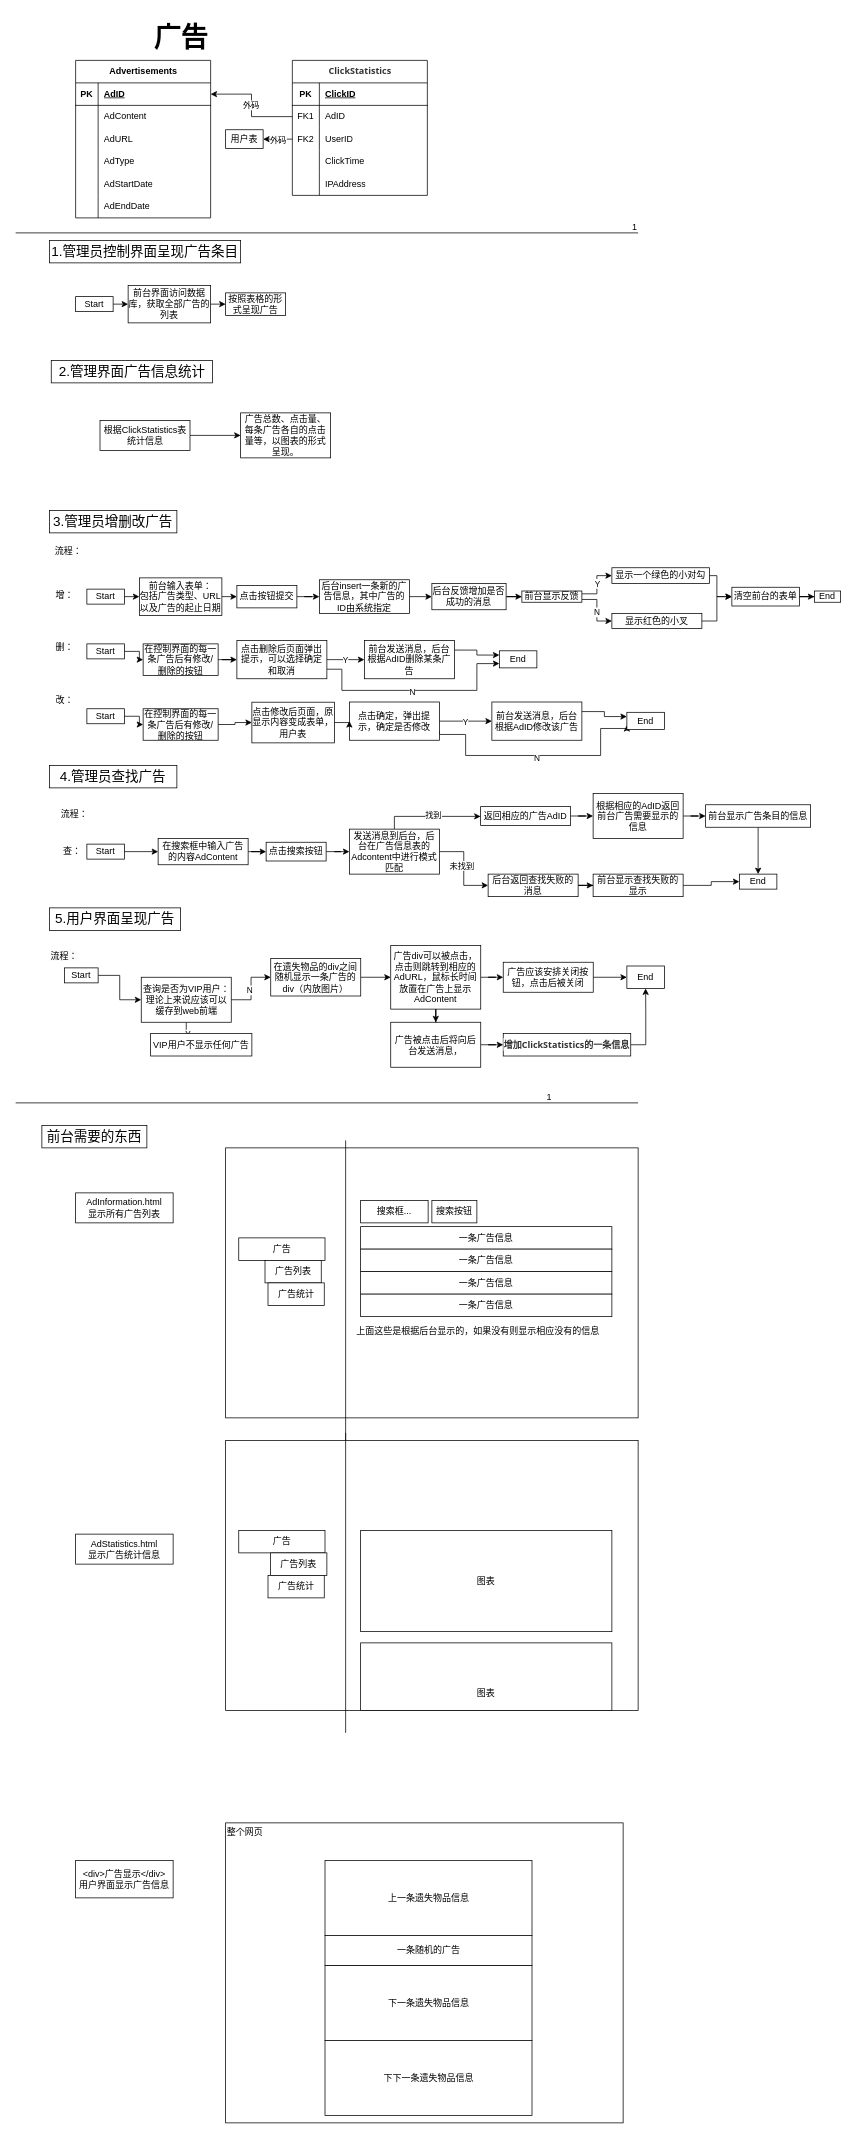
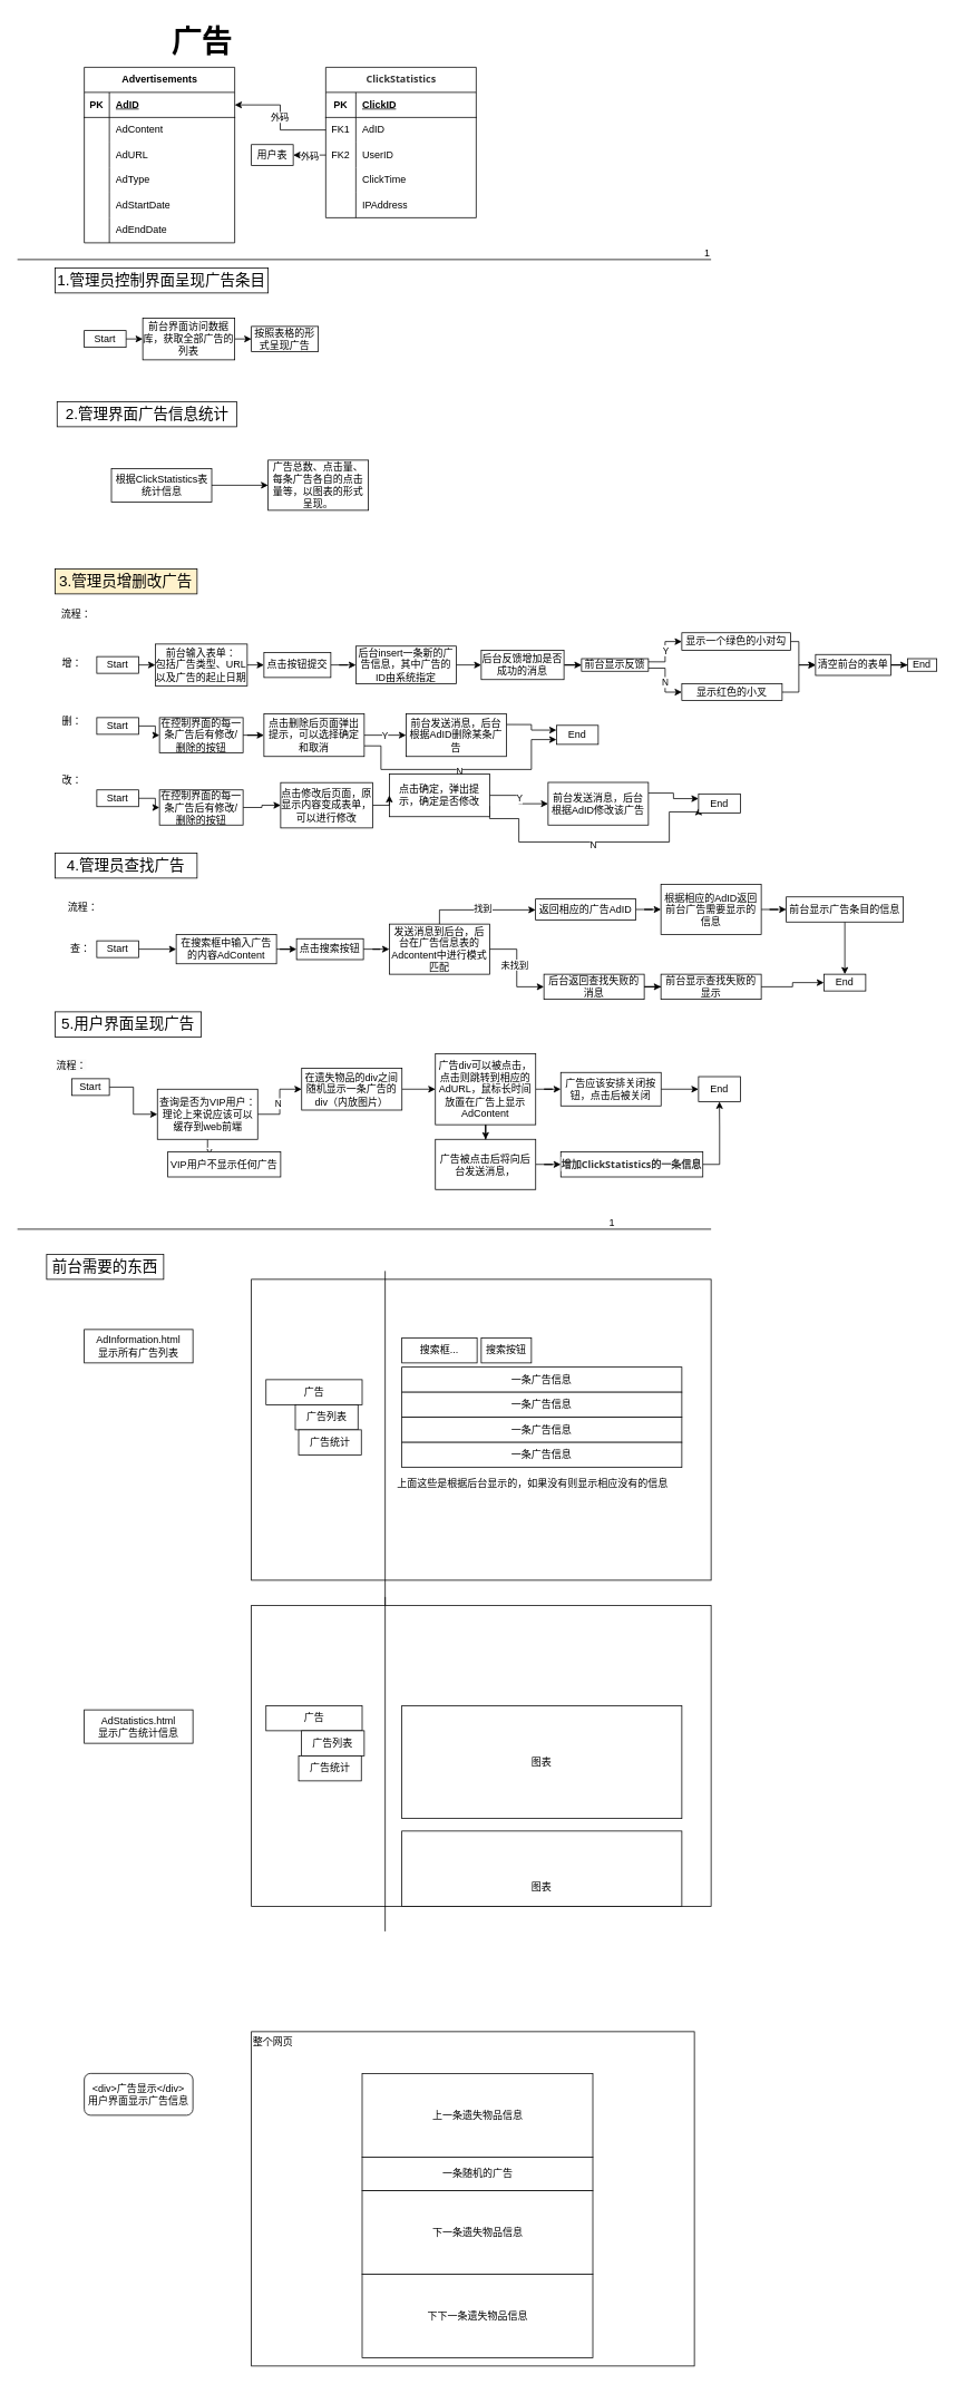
- <mxCell id="43" value="&lt;font style=&quot;font-size: 18px;&quot;&gt;3.管理员增删改广告&lt;/font&gt;" style="whiteSpace=wrap;html=1;" parent="1" vertex="1"><mxGeometry x="65" y="680" width="170" height="30" as="geometry" /></mxCell>
+ <mxCell id="43" value="&lt;font style=&quot;font-size: 18px;&quot;&gt;3.管理员增删改广告&lt;/font&gt;" style="whiteSpace=wrap;html=1;fillColor=#fff2cc;" parent="1" vertex="1"><mxGeometry x="65" y="680" width="170" height="30" as="geometry" /></mxCell>
- <mxCell id="98" value="点击确定，弹出提示，确定是否修改" style="whiteSpace=wrap;html=1;rounded=0;" parent="1" vertex="1"><mxGeometry x="465" y="935.5" width="120" height="51" as="geometry" /></mxCell>
+ <mxCell id="98" value="点击确定，弹出提示，确定是否修改" style="whiteSpace=wrap;html=1;rounded=0;" parent="1" vertex="1"><mxGeometry x="465" y="925.5" width="120" height="51" as="geometry" /></mxCell>
- <mxCell id="103" value="点击修改后页面，原显示内容变成表单，用户表" style="whiteSpace=wrap;html=1;" parent="1" vertex="1"><mxGeometry x="335" y="935.75" width="110" height="54.25" as="geometry" /></mxCell>
+ <mxCell id="103" value="点击修改后页面，原显示内容变成表单，可以进行修改" style="whiteSpace=wrap;html=1;" parent="1" vertex="1"><mxGeometry x="335" y="935.75" width="110" height="54.25" as="geometry" /></mxCell>
- <mxCell id="172" value="&amp;lt;div&amp;gt;广告显示&amp;lt;/div&amp;gt;&lt;div&gt;用户界面显示广告信息&lt;/div&gt;" style="whiteSpace=wrap;html=1;" parent="1" vertex="1"><mxGeometry x="100" y="2480" width="130" height="50" as="geometry" /></mxCell>
+ <mxCell id="172" value="&amp;lt;div&amp;gt;广告显示&amp;lt;/div&amp;gt;&lt;div&gt;用户界面显示广告信息&lt;/div&gt;" style="whiteSpace=wrap;html=1;rounded=1;" parent="1" vertex="1"><mxGeometry x="100" y="2480" width="130" height="50" as="geometry" /></mxCell>
